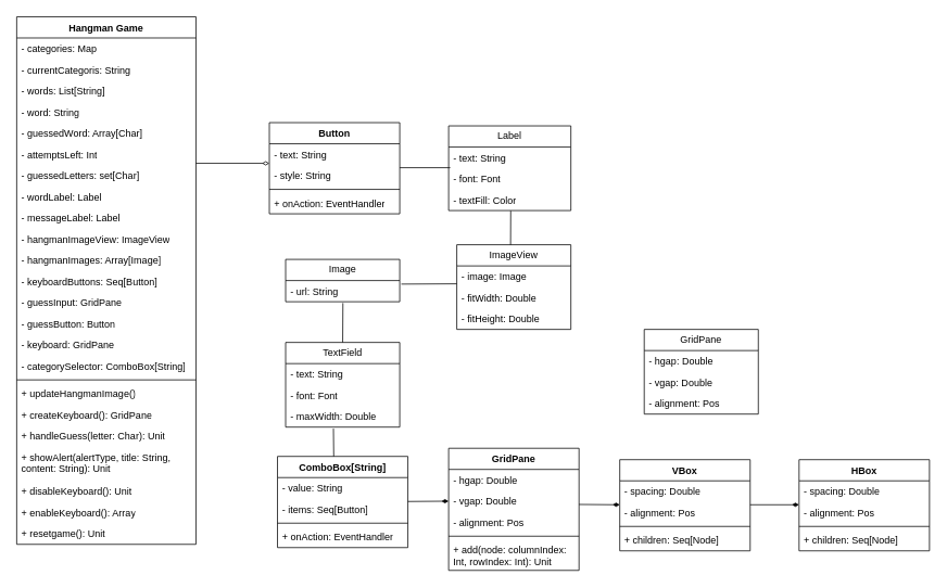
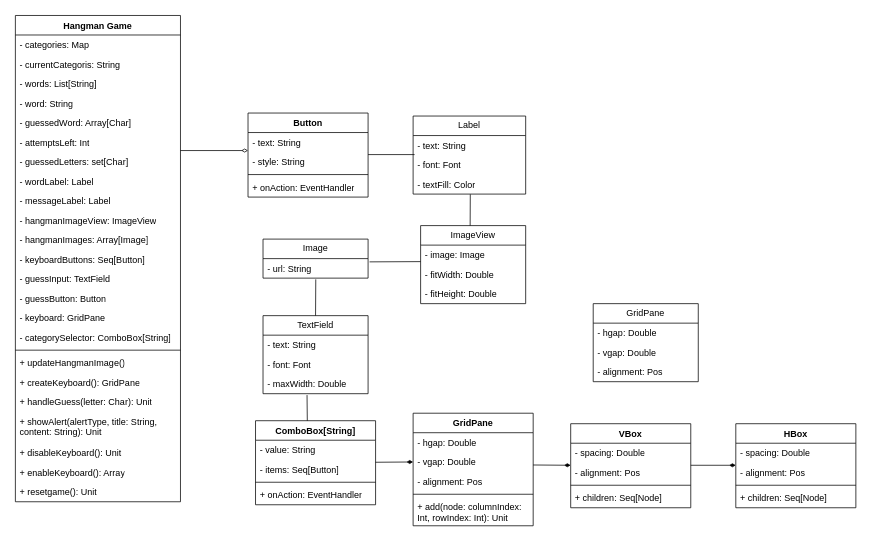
- <mxCell id="15" value="- guessInput: GridPane" style="text;strokeColor=none;fillColor=none;align=left;verticalAlign=top;spacingLeft=4;spacingRight=4;overflow=hidden;rotatable=0;points=[[0,0.5],[1,0.5]];portConstraint=eastwest;whiteSpace=wrap;html=1;" vertex="1" parent="2"><mxGeometry y="338" width="220" height="26" as="geometry" /></mxCell>
+ <mxCell id="15" value="- guessInput: TextField" style="text;strokeColor=none;fillColor=none;align=left;verticalAlign=top;spacingLeft=4;spacingRight=4;overflow=hidden;rotatable=0;points=[[0,0.5],[1,0.5]];portConstraint=eastwest;whiteSpace=wrap;html=1;" vertex="1" parent="2"><mxGeometry y="338" width="220" height="26" as="geometry" /></mxCell>
